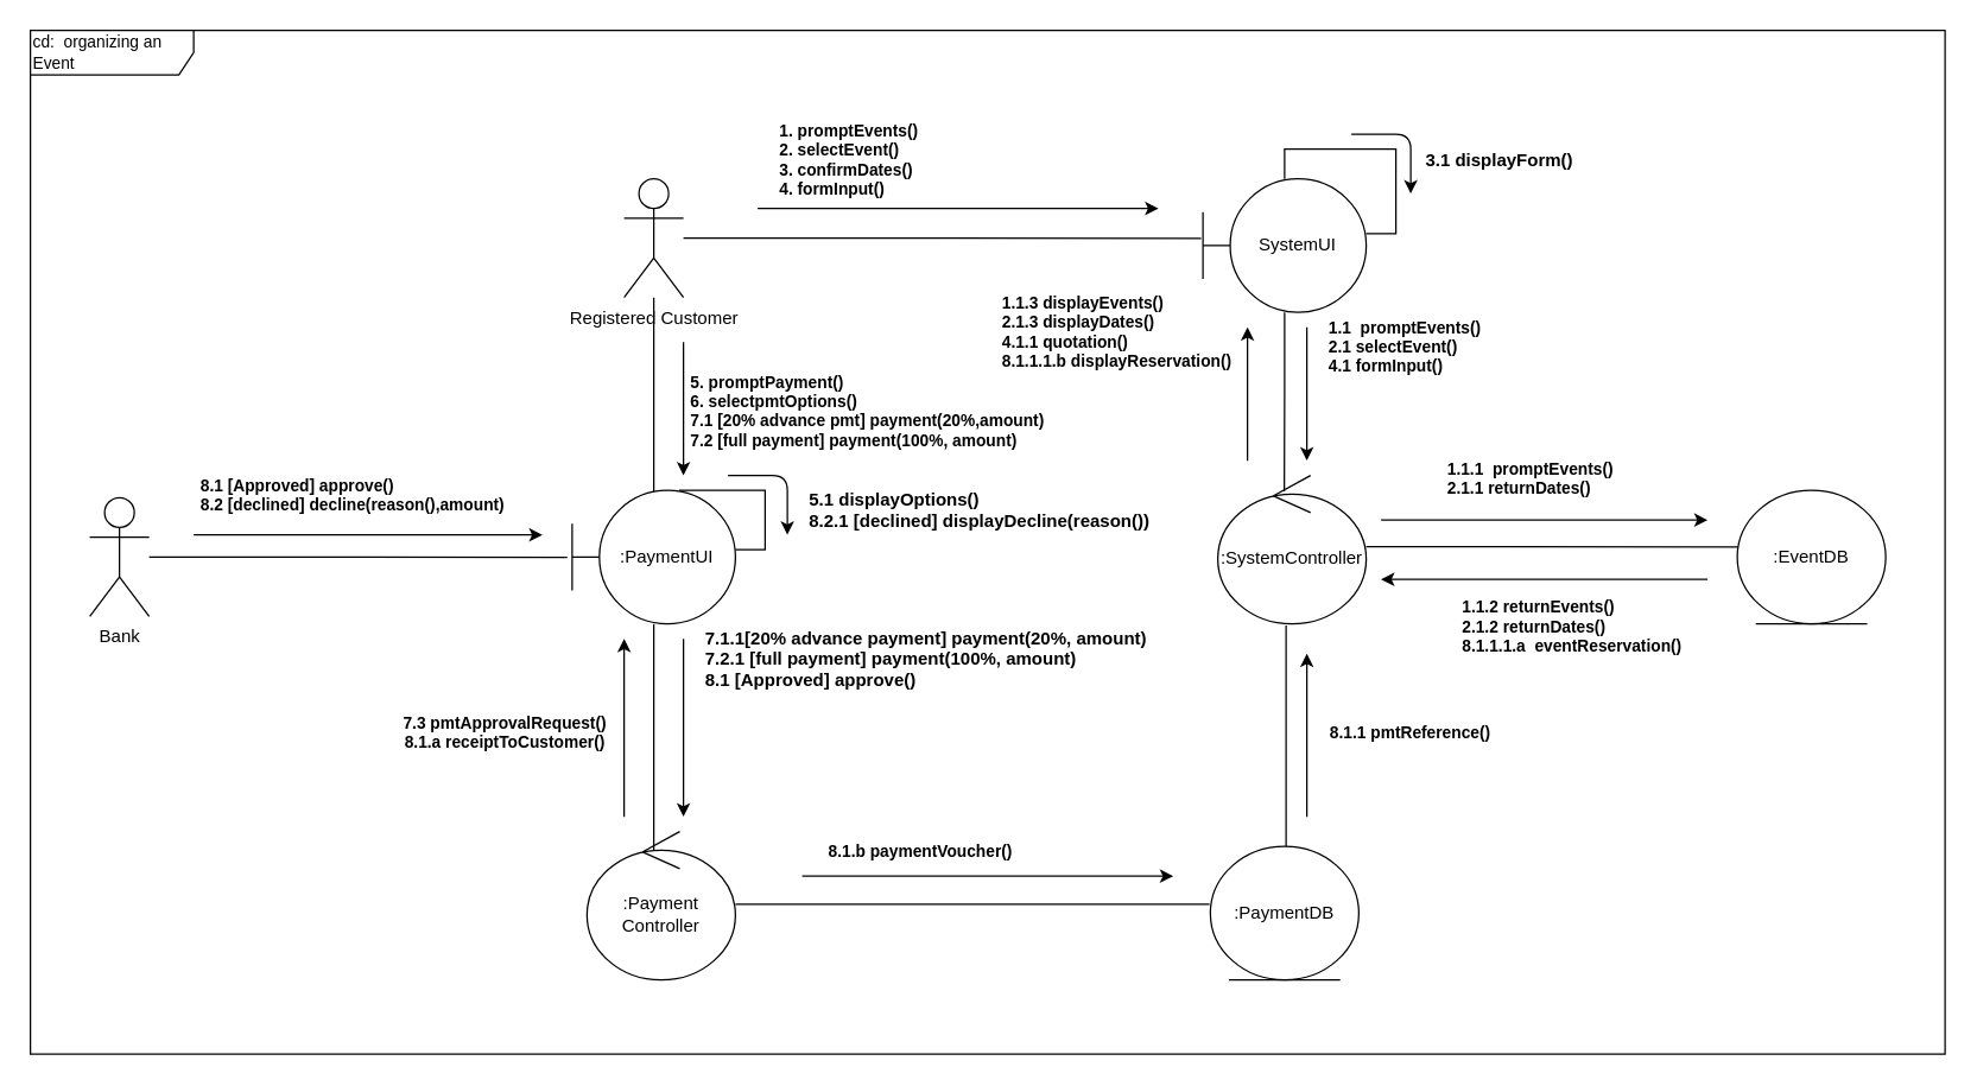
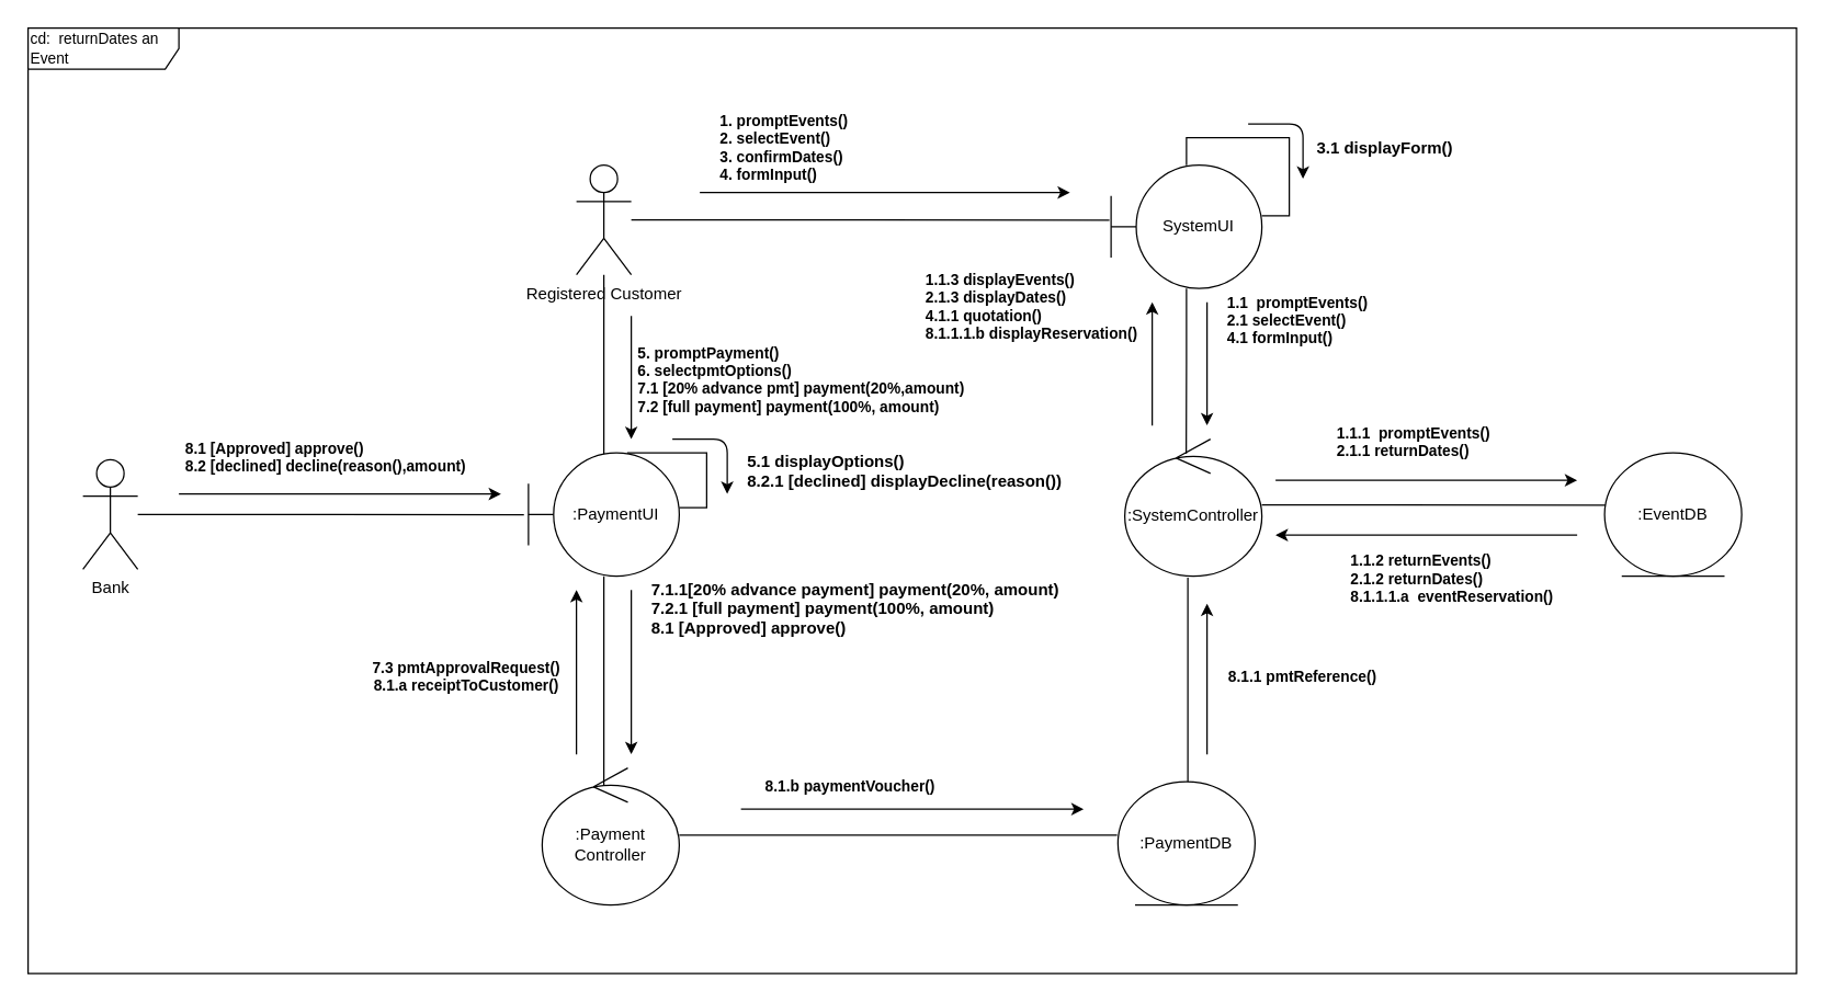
- <mxCell id="46" value="cd:&amp;nbsp; organizing an Event" style="shape=umlFrame;whiteSpace=wrap;html=1;fontSize=11;align=left;width=110;height=30;" vertex="1" parent="1"><mxGeometry x="20" y="20" width="1290" height="690" as="geometry" /></mxCell>
+ <mxCell id="46" value="cd:&amp;nbsp; returnDates an Event" style="shape=umlFrame;whiteSpace=wrap;html=1;fontSize=11;align=left;width=110;height=30;" vertex="1" parent="1"><mxGeometry x="20" y="20" width="1290" height="690" as="geometry" /></mxCell>
